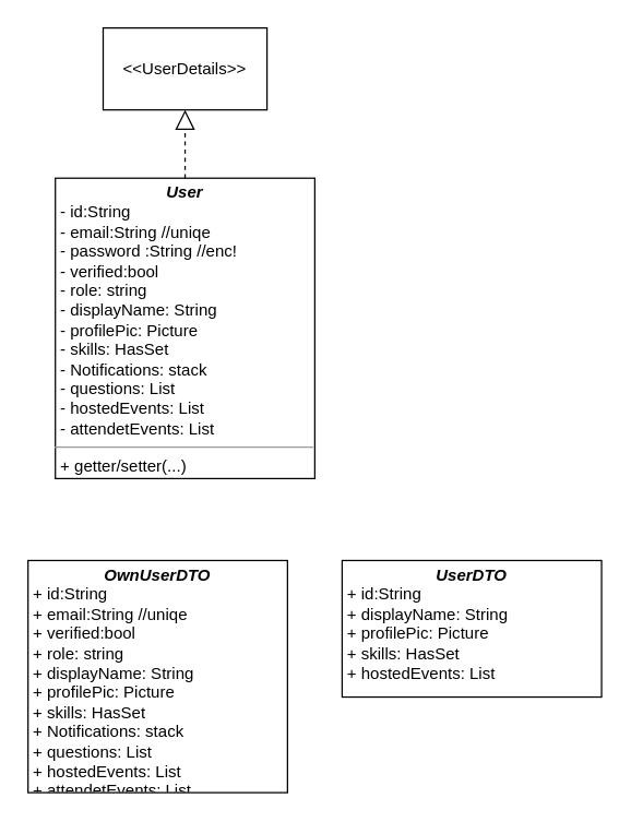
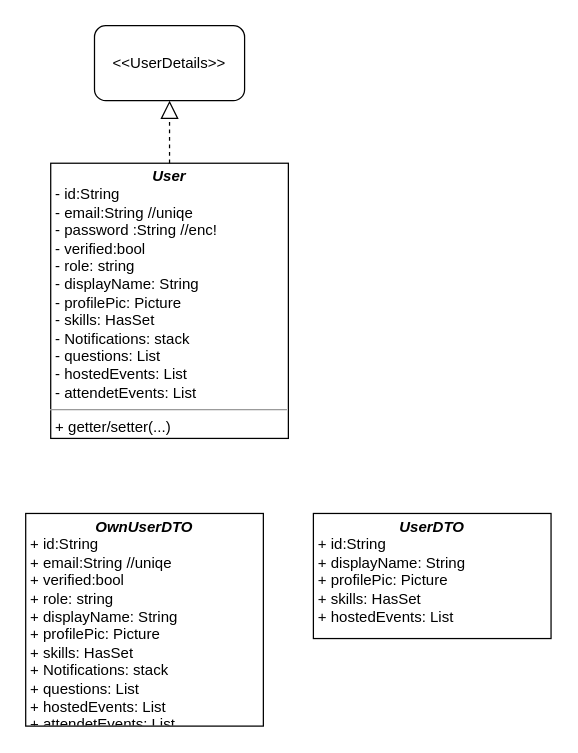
- <mxCell id="3" value="&amp;lt;&amp;lt;UserDetails&amp;gt;&amp;gt;" style="rounded=0;whiteSpace=wrap;html=1;" vertex="1" parent="1"><mxGeometry x="75" y="20" width="120" height="60" as="geometry" /></mxCell>
+ <mxCell id="3" value="&amp;lt;&amp;lt;UserDetails&amp;gt;&amp;gt;" style="whiteSpace=wrap;html=1;rounded=1;" vertex="1" parent="1"><mxGeometry x="75" y="20" width="120" height="60" as="geometry" /></mxCell>
